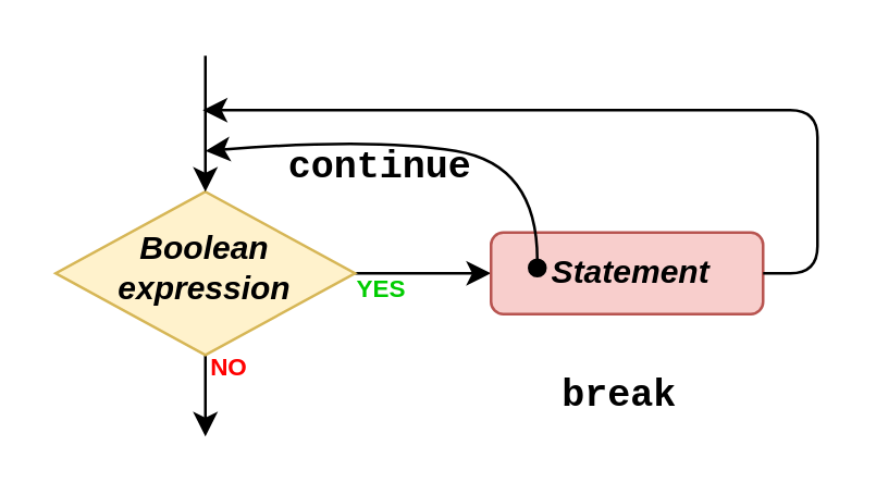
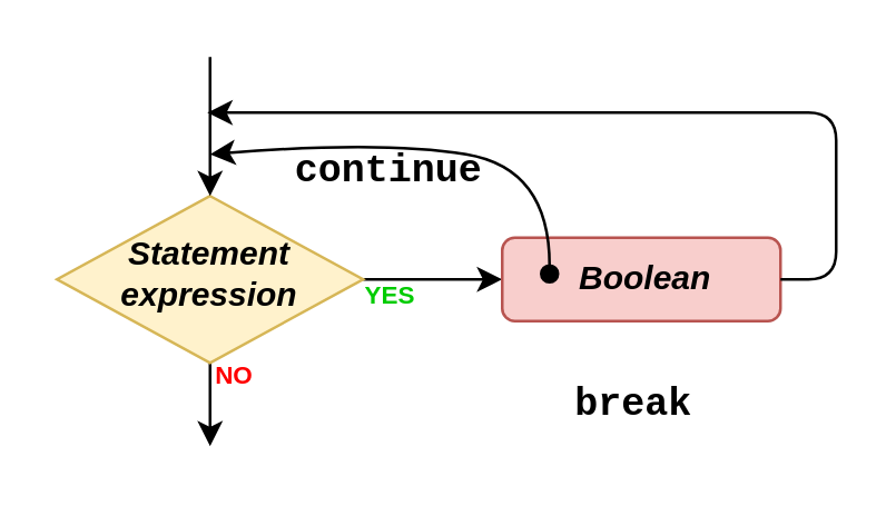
- <mxCell id="4" value="&lt;i&gt;&lt;b&gt;&lt;font style=&quot;font-size: 12px&quot;&gt;Boolean expression&lt;/font&gt;&lt;/b&gt;&lt;/i&gt;" style="rhombus;whiteSpace=wrap;html=1;shadow=0;fontFamily=Helvetica;fontSize=12;align=center;strokeWidth=1;spacing=6;spacingTop=-4;fillColor=#fff2cc;strokeColor=#d6b656;" parent="1" vertex="1"><mxGeometry x="20" y="70" width="110" height="60" as="geometry" /></mxCell>
+ <mxCell id="4" value="&lt;i&gt;&lt;b&gt;&lt;font style=&quot;font-size: 12px&quot;&gt;Statement expression&lt;/font&gt;&lt;/b&gt;&lt;/i&gt;" style="rhombus;whiteSpace=wrap;html=1;shadow=0;fontFamily=Helvetica;fontSize=12;align=center;strokeWidth=1;spacing=6;spacingTop=-4;fillColor=#fff2cc;strokeColor=#d6b656;" parent="1" vertex="1"><mxGeometry x="20" y="70" width="110" height="60" as="geometry" /></mxCell>
- <mxCell id="5" value="&lt;b&gt;&lt;i&gt;&amp;nbsp;Statement&lt;/i&gt;&lt;/b&gt;" style="rounded=1;whiteSpace=wrap;html=1;fontSize=12;glass=0;strokeWidth=1;shadow=0;fillColor=#f8cecc;strokeColor=#b85450;" parent="1" vertex="1"><mxGeometry x="180" y="85" width="100" height="30" as="geometry" /></mxCell>
+ <mxCell id="5" value="&lt;b&gt;&lt;i&gt;&amp;nbsp;Boolean&lt;/i&gt;&lt;/b&gt;" style="rounded=1;whiteSpace=wrap;html=1;fontSize=12;glass=0;strokeWidth=1;shadow=0;fillColor=#f8cecc;strokeColor=#b85450;" parent="1" vertex="1"><mxGeometry x="180" y="85" width="100" height="30" as="geometry" /></mxCell>
